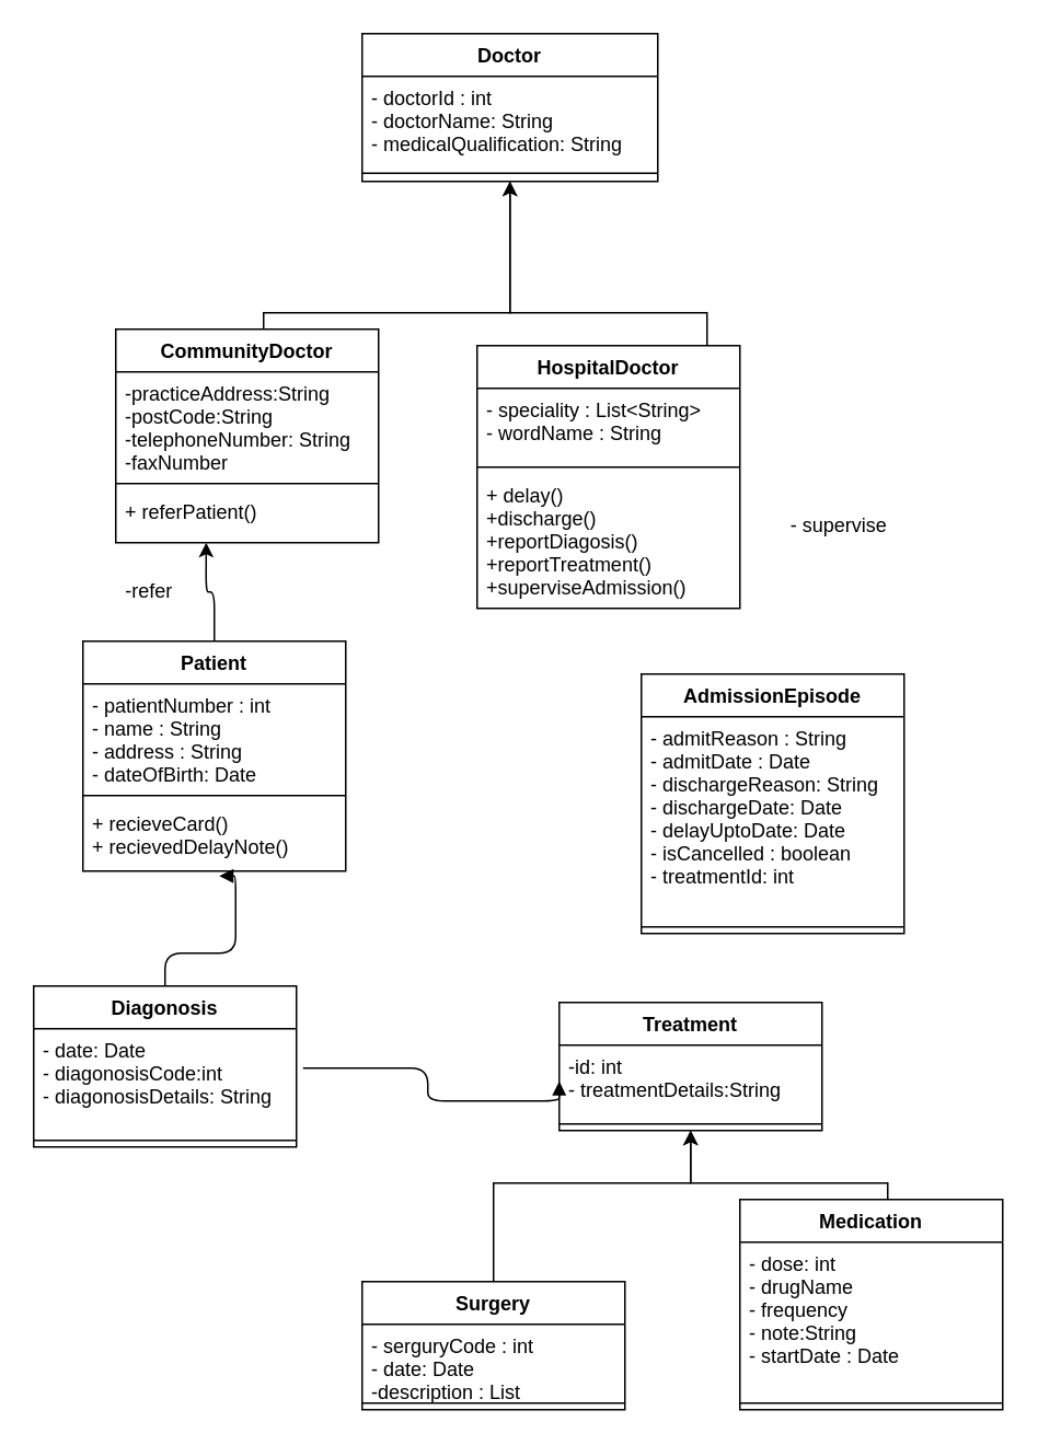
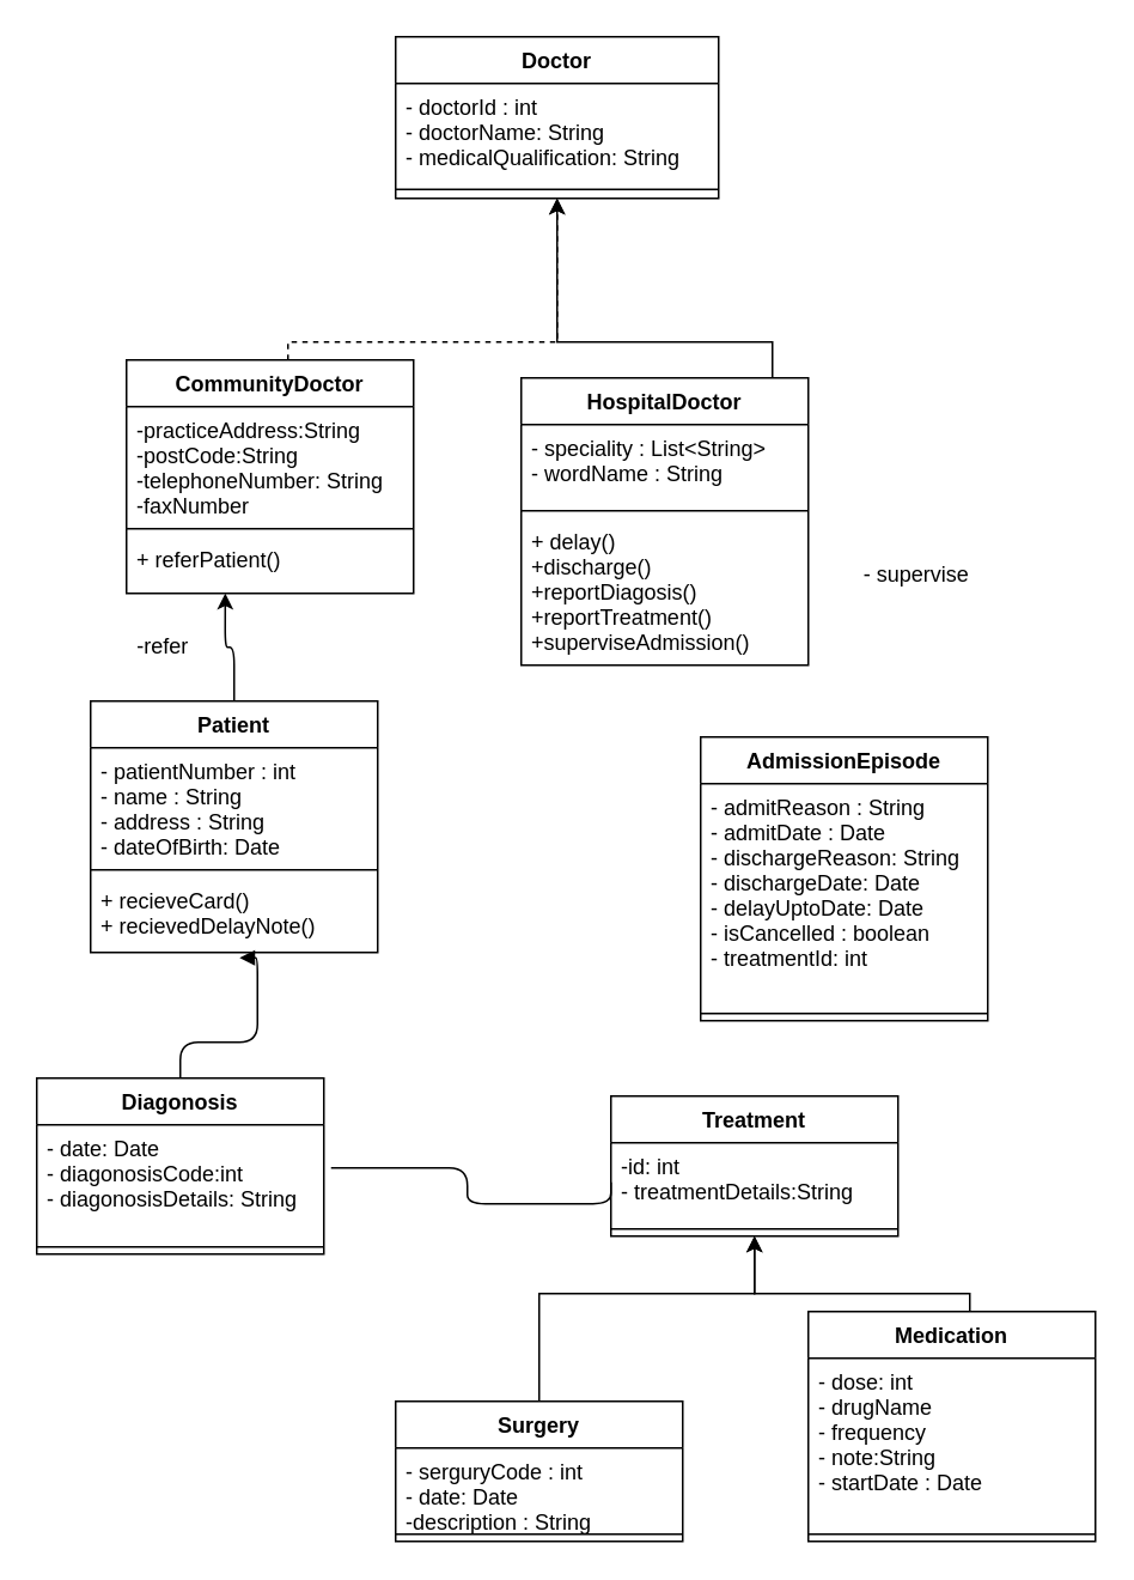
- <mxCell id="5" style="edgeStyle=orthogonalEdgeStyle;rounded=0;orthogonalLoop=1;jettySize=auto;html=1;exitX=0.5;exitY=0;exitDx=0;exitDy=0;entryX=0.5;entryY=1;entryDx=0;entryDy=0;" edge="1" parent="1" source="6" target="2"><mxGeometry relative="1" as="geometry"><mxPoint x="285.9" y="146.34" as="targetPoint" /><Array as="points"><mxPoint x="115" y="220" /><mxPoint x="160" y="220" /><mxPoint x="160" y="190" /><mxPoint x="310" y="190" /></Array></mxGeometry></mxCell>
+ <mxCell id="5" style="edgeStyle=orthogonalEdgeStyle;rounded=0;orthogonalLoop=1;jettySize=auto;html=1;exitX=0.5;exitY=0;exitDx=0;exitDy=0;entryX=0.5;entryY=1;entryDx=0;entryDy=0;dashed=1;" edge="1" parent="1" source="6" target="2"><mxGeometry relative="1" as="geometry"><mxPoint x="285.9" y="146.34" as="targetPoint" /><Array as="points"><mxPoint x="115" y="220" /><mxPoint x="160" y="220" /><mxPoint x="160" y="190" /><mxPoint x="310" y="190" /></Array></mxGeometry></mxCell>
- <mxCell id="37" value="" style="endArrow=block;html=1;edgeStyle=orthogonalEdgeStyle;exitX=1.025;exitY=0.375;exitDx=0;exitDy=0;exitPerimeter=0;entryX=0;entryY=0.5;entryDx=0;entryDy=0;" edge="1" parent="1" source="23" target="26"><mxGeometry width="50" height="50" relative="1" as="geometry"><mxPoint x="560" y="550" as="sourcePoint" /><mxPoint x="280" y="640" as="targetPoint" /><Array as="points"><mxPoint x="260" y="650" /><mxPoint x="260" y="670" /><mxPoint x="340" y="670" /></Array></mxGeometry></mxCell>
+ <mxCell id="37" value="" style="endArrow=none;html=1;edgeStyle=orthogonalEdgeStyle;exitX=1.025;exitY=0.375;exitDx=0;exitDy=0;exitPerimeter=0;entryX=0;entryY=0.5;entryDx=0;entryDy=0;" edge="1" parent="1" source="23" target="26"><mxGeometry width="50" height="50" relative="1" as="geometry"><mxPoint x="560" y="550" as="sourcePoint" /><mxPoint x="280" y="640" as="targetPoint" /><Array as="points"><mxPoint x="260" y="650" /><mxPoint x="260" y="670" /><mxPoint x="340" y="670" /></Array></mxGeometry></mxCell>
- <mxCell id="30" value="- serguryCode : int&#10;- date: Date&#10;-description : List" style="text;strokeColor=none;fillColor=none;align=left;verticalAlign=top;spacingLeft=4;spacingRight=4;overflow=hidden;rotatable=0;points=[[0,0.5],[1,0.5]];portConstraint=eastwest;" vertex="1" parent="29"><mxGeometry y="26" width="160" height="44" as="geometry" /></mxCell>
+ <mxCell id="30" value="- serguryCode : int&#10;- date: Date&#10;-description : String" style="text;strokeColor=none;fillColor=none;align=left;verticalAlign=top;spacingLeft=4;spacingRight=4;overflow=hidden;rotatable=0;points=[[0,0.5],[1,0.5]];portConstraint=eastwest;" vertex="1" parent="29"><mxGeometry y="26" width="160" height="44" as="geometry" /></mxCell>
